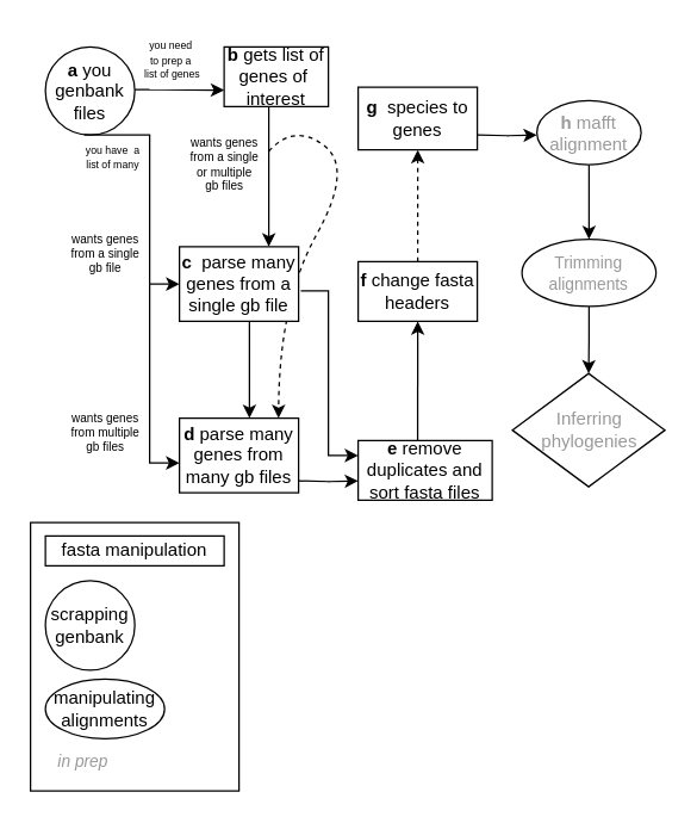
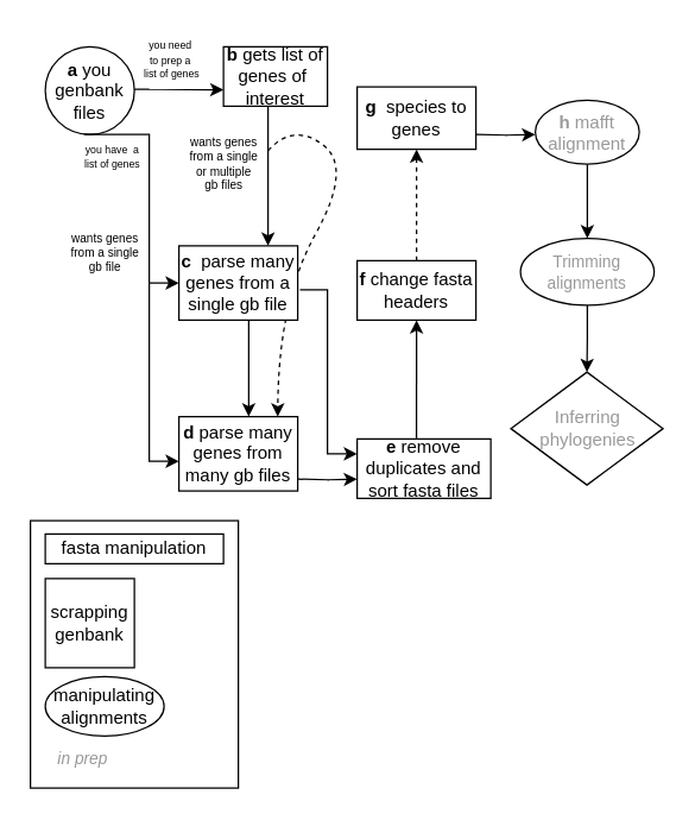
- <mxCell id="10" value="&lt;span style=&quot;font-size: 7px&quot;&gt;you have &amp;nbsp;a&lt;br&gt;list of&amp;nbsp;&lt;/span&gt;&lt;span style=&quot;font-size: 7px&quot;&gt;many&lt;/span&gt;" style="text;html=1;align=center;verticalAlign=middle;resizable=0;points=[];autosize=1;strokeColor=none;fillColor=none;fontSize=8;" vertex="1" parent="1"><mxGeometry x="50" y="90" width="50" height="30" as="geometry" /></mxCell>
+ <mxCell id="10" value="&lt;span style=&quot;font-size: 7px&quot;&gt;you have &amp;nbsp;a&lt;br&gt;list of&amp;nbsp;&lt;/span&gt;&lt;span style=&quot;font-size: 7px&quot;&gt;genes&lt;/span&gt;" style="text;html=1;align=center;verticalAlign=middle;resizable=0;points=[];autosize=1;strokeColor=none;fillColor=none;fontSize=8;" vertex="1" parent="1"><mxGeometry x="50" y="90" width="50" height="30" as="geometry" /></mxCell>
- <mxCell id="19" value="&lt;font style=&quot;font-size: 8px&quot;&gt;wants genes&lt;br&gt;from multiple&lt;br&gt;gb files&lt;/font&gt;" style="text;html=1;align=center;verticalAlign=middle;resizable=0;points=[];autosize=1;strokeColor=none;fillColor=none;fontSize=8;" vertex="1" parent="1"><mxGeometry x="40" y="270" width="60" height="40" as="geometry" /></mxCell>
- <mxCell id="29" value="scrapping&lt;br&gt;genbank" style="ellipse;whiteSpace=wrap;html=1;aspect=fixed;" vertex="1" parent="1"><mxGeometry x="30" y="389" width="60" height="60" as="geometry" /></mxCell>
+ <mxCell id="29" value="scrapping&lt;br&gt;genbank" style="whiteSpace=wrap;html=1;aspect=fixed;rounded=0;" vertex="1" parent="1"><mxGeometry x="30" y="389" width="60" height="60" as="geometry" /></mxCell>
